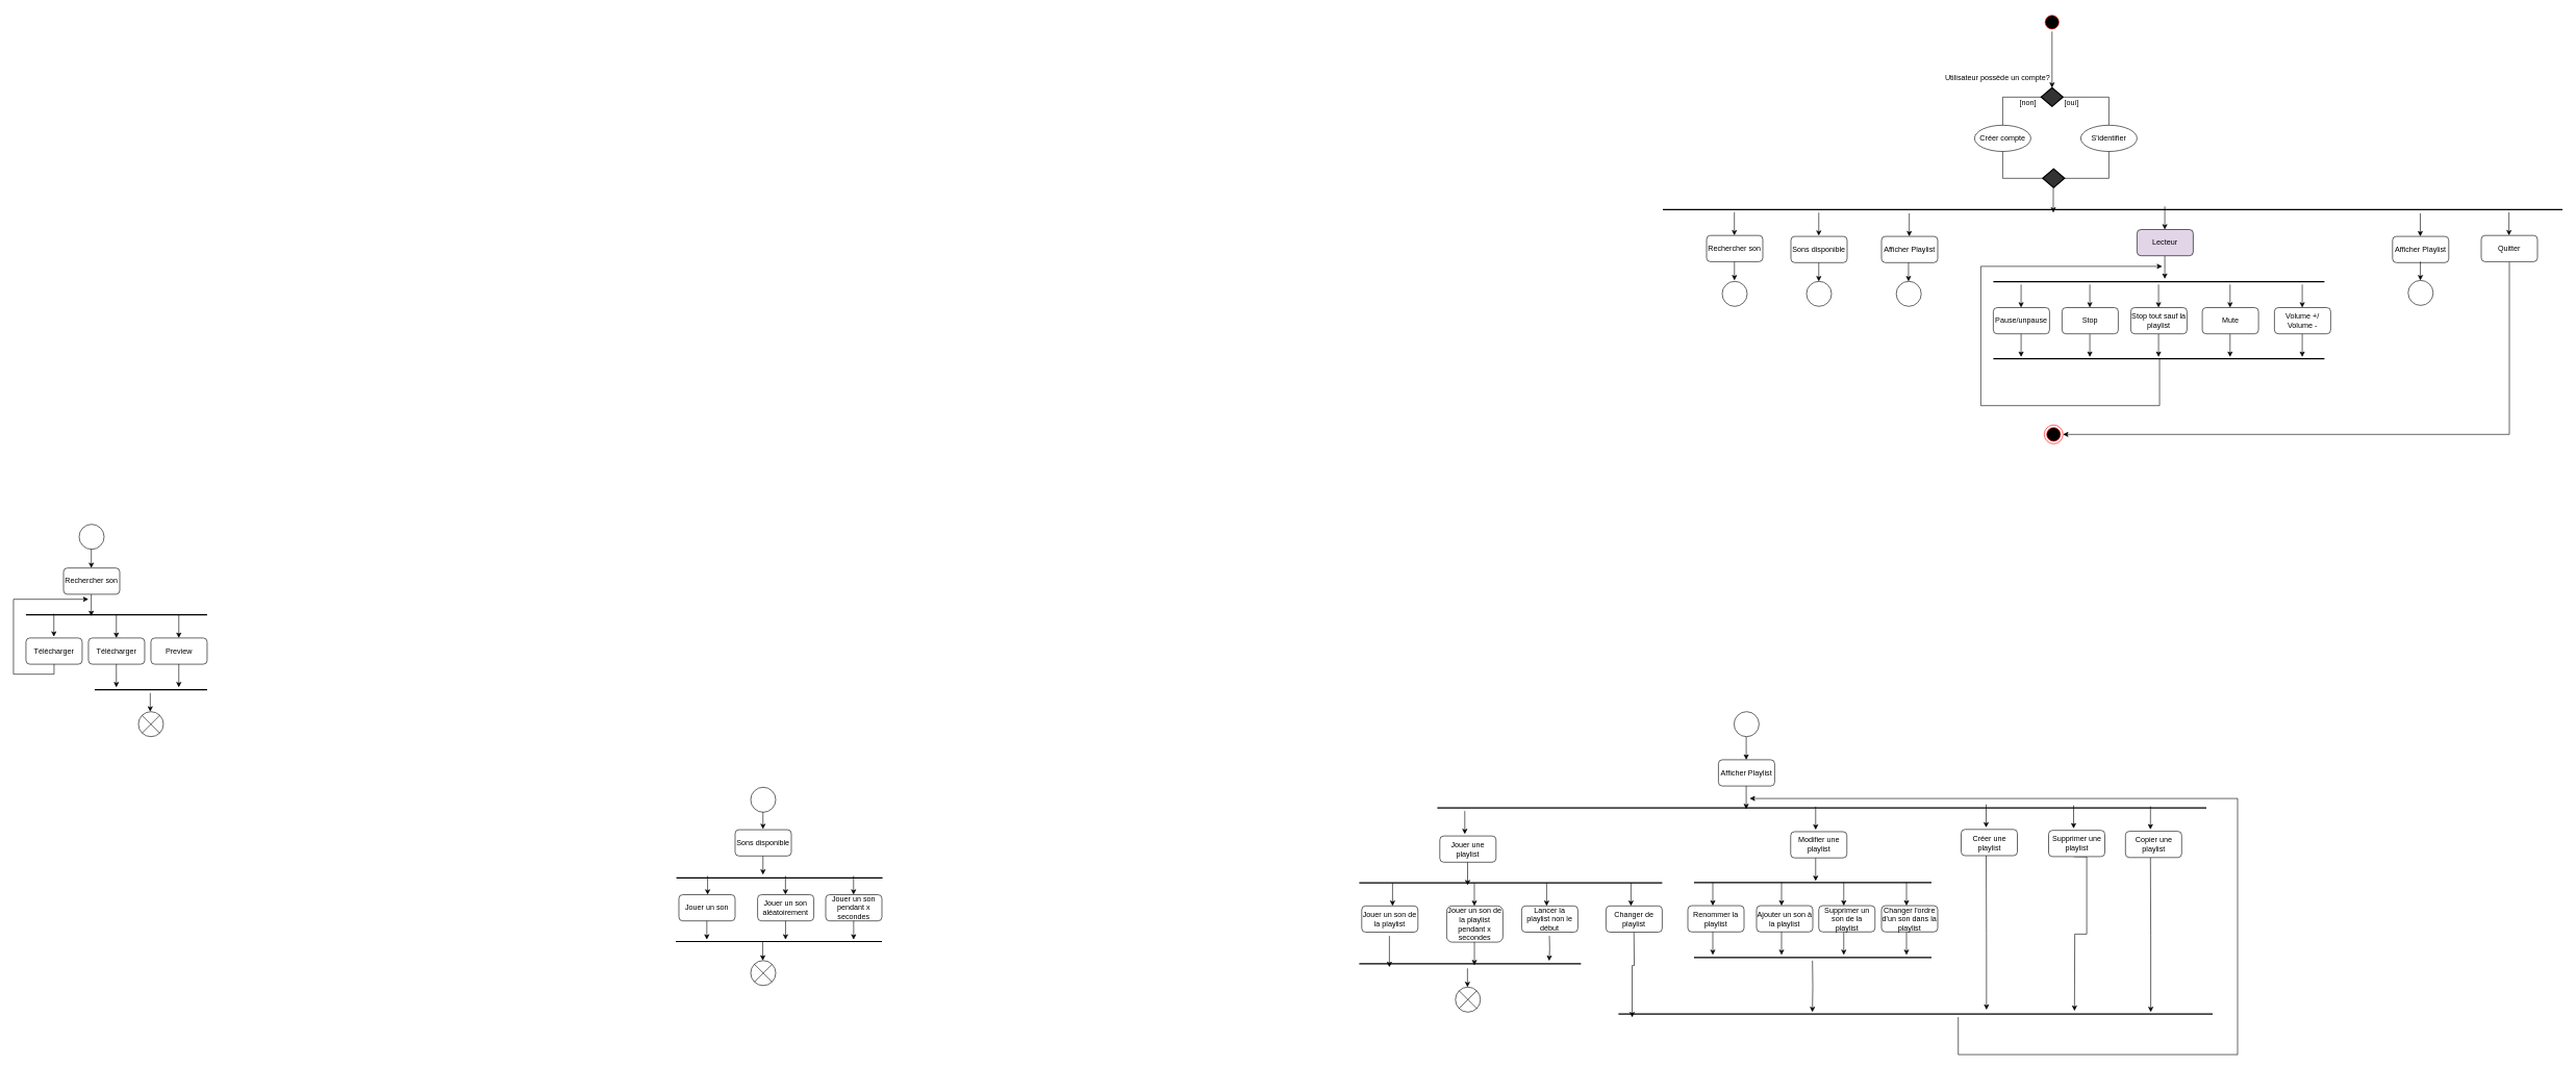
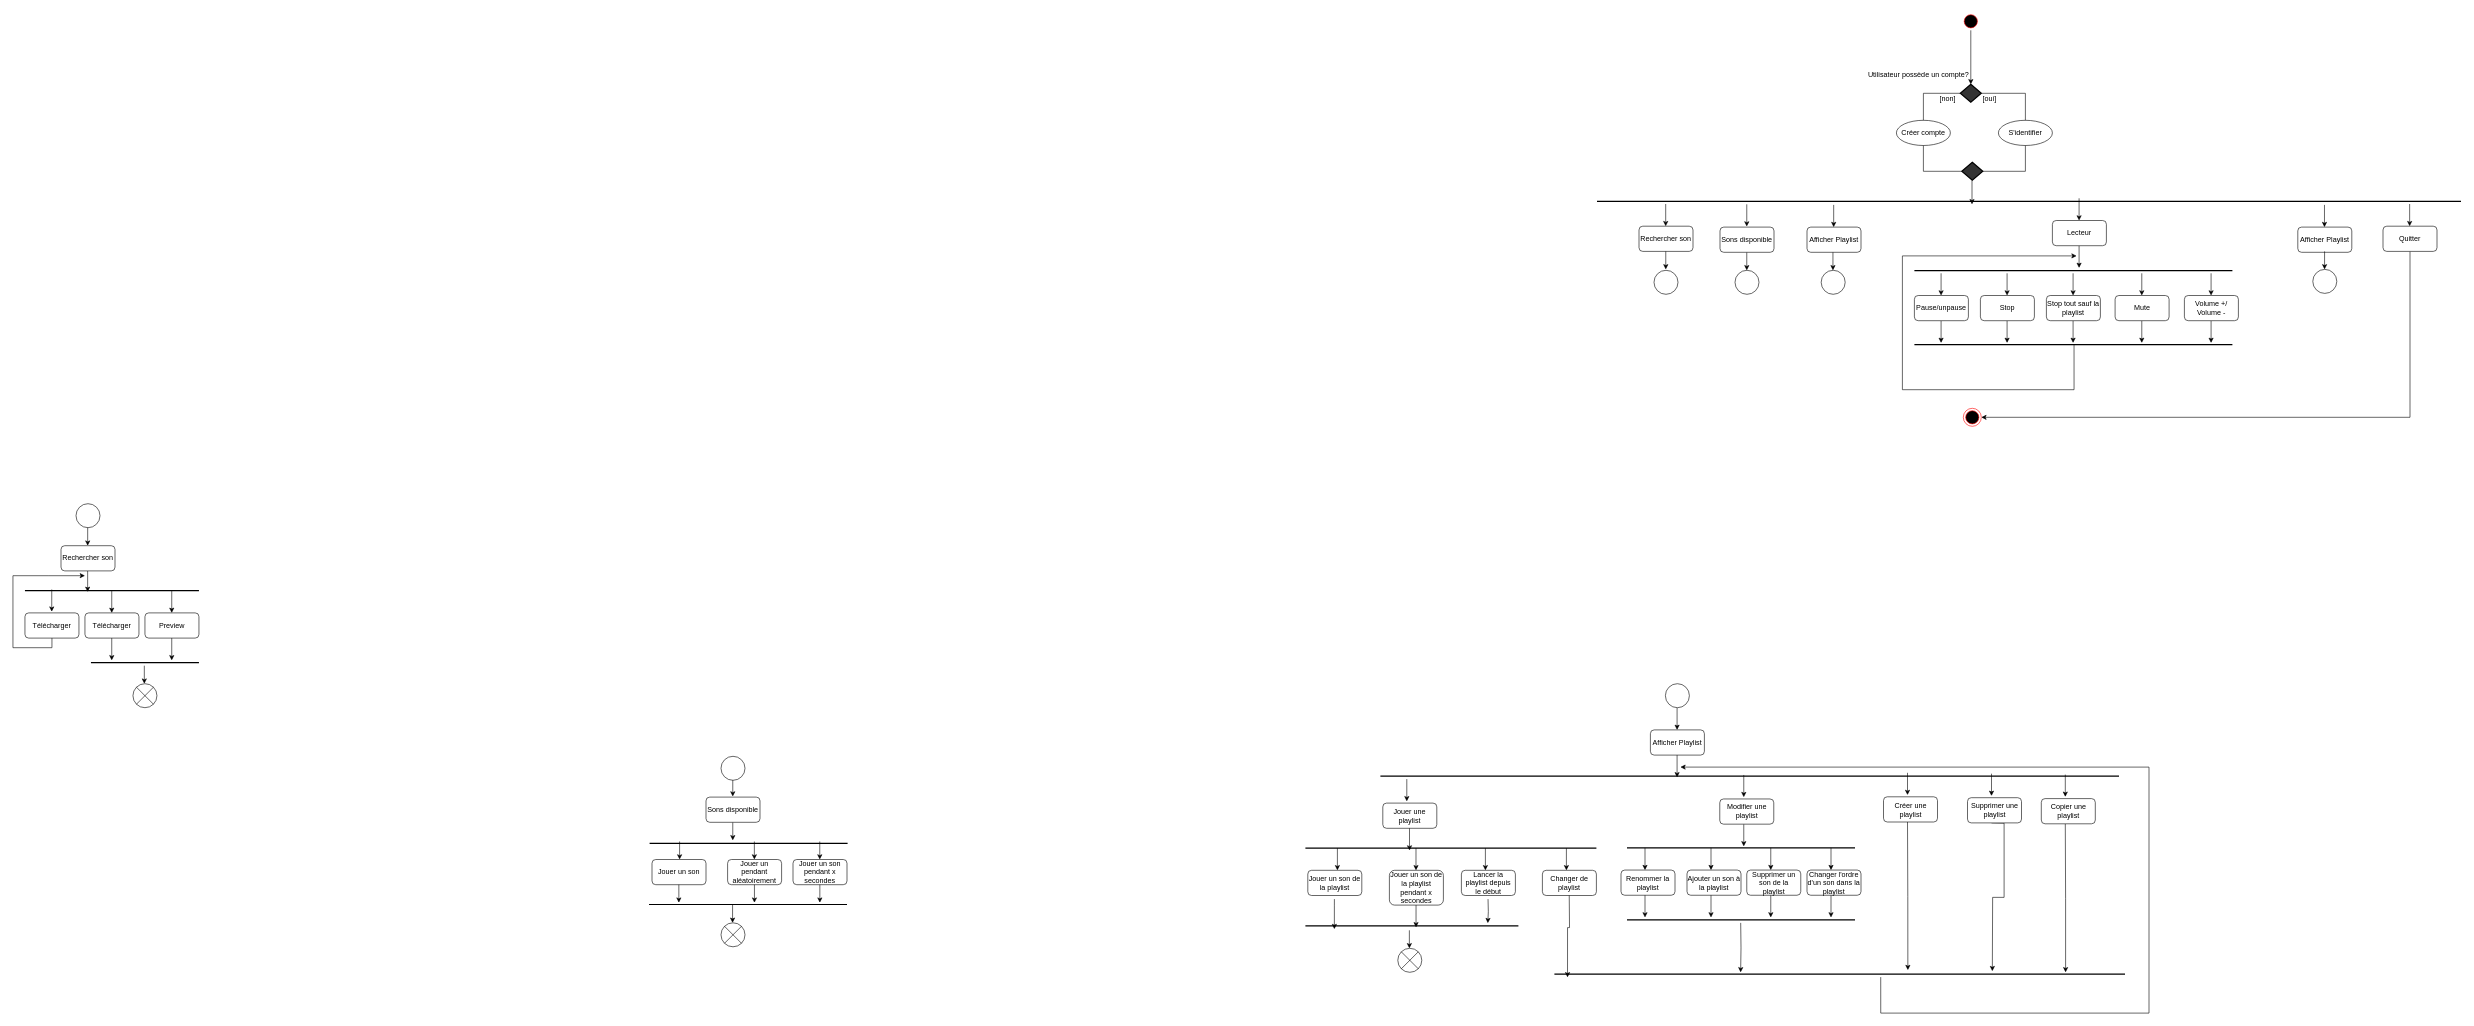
- <mxCell id="29" value="Lecteur" style="rounded=1;whiteSpace=wrap;html=1;fillColor=#e1d5e7;" parent="1" vertex="1"><mxGeometry x="3420" y="367" width="90" height="42" as="geometry" /></mxCell>
+ <mxCell id="29" value="Lecteur" style="rounded=1;whiteSpace=wrap;html=1;" parent="1" vertex="1"><mxGeometry x="3420" y="367" width="90" height="42" as="geometry" /></mxCell>
- <mxCell id="73" value="Jouer un son aléatoirement" style="rounded=1;whiteSpace=wrap;html=1;" vertex="1" parent="1"><mxGeometry x="1212" y="1432" width="90" height="42" as="geometry" /></mxCell>
+ <mxCell id="73" value="Jouer un pendant aléatoirement" style="rounded=1;whiteSpace=wrap;html=1;" vertex="1" parent="1"><mxGeometry x="1212" y="1432" width="90" height="42" as="geometry" /></mxCell>
- <mxCell id="101" value="Lancer la playlist non le début" style="rounded=1;whiteSpace=wrap;html=1;" vertex="1" parent="1"><mxGeometry x="2435" y="1450" width="90" height="42" as="geometry" /></mxCell>
+ <mxCell id="101" value="Lancer la playlist depuis le début" style="rounded=1;whiteSpace=wrap;html=1;" vertex="1" parent="1"><mxGeometry x="2435" y="1450" width="90" height="42" as="geometry" /></mxCell>
